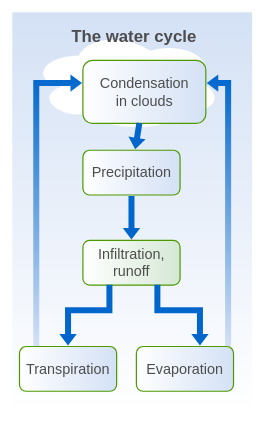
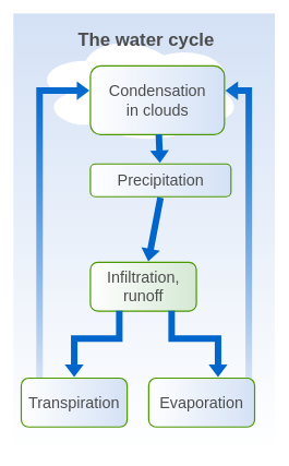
- <mxCell id="8" value="Precipitation" style="rounded=1;whiteSpace=wrap;html=1;shadow=0;strokeWidth=2;fillColor=#D4E1F5;gradientColor=#ffffff;fontFamily=Helvetica;fontSize=24;align=center;strokeColor=#4D9900;gradientDirection=west;fontColor=#4D4D4D;" parent="1" vertex="1"><mxGeometry x="137.786" y="250" width="162.036" height="74.667" as="geometry" /></mxCell>
+ <mxCell id="8" value="Precipitation" style="rounded=1;whiteSpace=wrap;html=1;shadow=0;strokeWidth=2;fillColor=#D4E1F5;gradientColor=#ffffff;fontFamily=Helvetica;fontSize=24;align=center;strokeColor=#4D9900;gradientDirection=west;fontColor=#4D4D4D;" parent="1" vertex="1"><mxGeometry x="137.786" y="250" width="215" height="50" as="geometry" /></mxCell>
